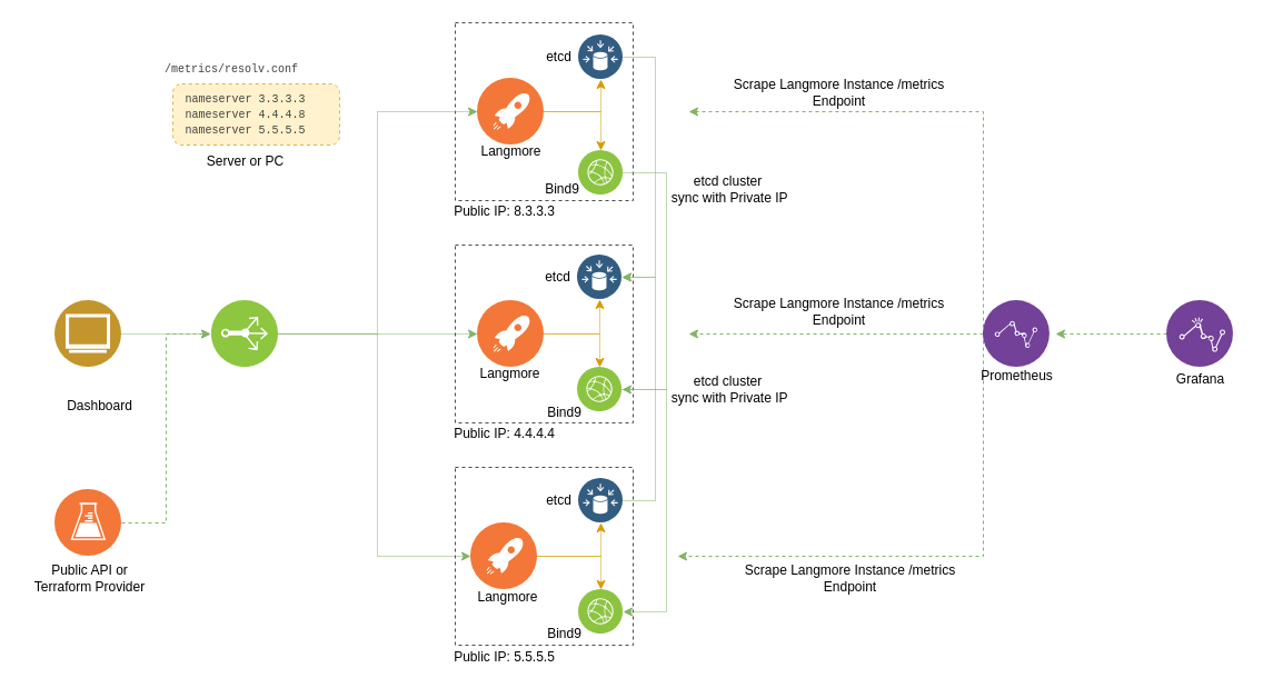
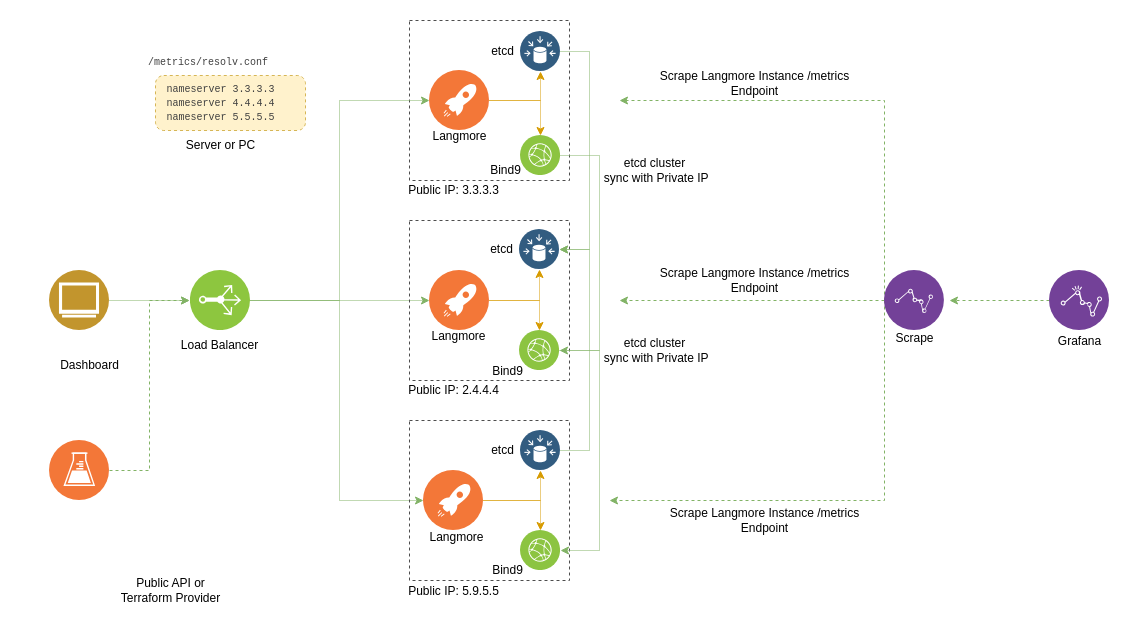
- <mxCell id="45" value="&lt;pre style=&quot;box-sizing: border-box; font-family: SFMono-Regular, Menlo, Monaco, Consolas, &amp;quot;Liberation Mono&amp;quot;, &amp;quot;Courier New&amp;quot;, Courier, monospace; margin-top: 0px; margin-bottom: 0px; padding: 12px; overflow: auto; line-height: 1.4; color: rgb(64, 64, 64); text-align: left;&quot;&gt;nameserver 3.3.3.3&lt;br&gt;nameserver 4.4.4.8&lt;br/&gt;nameserver 5.5.5.5&lt;/pre&gt;" style="text;html=1;align=center;verticalAlign=middle;resizable=0;points=[];autosize=1;strokeColor=none;fillColor=none;fontSize=10;" vertex="1" parent="1"><mxGeometry x="140" y="62.5" width="160" height="80" as="geometry" /></mxCell>
+ <mxCell id="45" value="&lt;pre style=&quot;box-sizing: border-box; font-family: SFMono-Regular, Menlo, Monaco, Consolas, &amp;quot;Liberation Mono&amp;quot;, &amp;quot;Courier New&amp;quot;, Courier, monospace; margin-top: 0px; margin-bottom: 0px; padding: 12px; overflow: auto; line-height: 1.4; color: rgb(64, 64, 64); text-align: left;&quot;&gt;nameserver 3.3.3.3&lt;br&gt;nameserver 4.4.4.4&lt;br/&gt;nameserver 5.5.5.5&lt;/pre&gt;" style="text;html=1;align=center;verticalAlign=middle;resizable=0;points=[];autosize=1;strokeColor=none;fillColor=none;fontSize=10;" vertex="1" parent="1"><mxGeometry x="140" y="62.5" width="160" height="80" as="geometry" /></mxCell>
- <mxCell id="25" value="Public IP: 8.3.3.3" style="text;html=1;align=center;verticalAlign=middle;resizable=0;points=[];autosize=1;strokeColor=none;fillColor=none;" vertex="1" parent="1"><mxGeometry x="398" y="175" width="110" height="30" as="geometry" /></mxCell>
+ <mxCell id="25" value="Public IP: 3.3.3.3" style="text;html=1;align=center;verticalAlign=middle;resizable=0;points=[];autosize=1;strokeColor=none;fillColor=none;" vertex="1" parent="1"><mxGeometry x="398" y="175" width="110" height="30" as="geometry" /></mxCell>
- <mxCell id="53" value="Prometheus" style="text;html=1;align=center;verticalAlign=middle;resizable=0;points=[];autosize=1;strokeColor=none;fillColor=none;fontSize=12;" vertex="1" parent="1"><mxGeometry x="869" y="323" width="90" height="30" as="geometry" /></mxCell>
+ <mxCell id="53" value="Scrape" style="text;html=1;align=center;verticalAlign=middle;resizable=0;points=[];autosize=1;strokeColor=none;fillColor=none;fontSize=12;" vertex="1" parent="1"><mxGeometry x="869" y="323" width="90" height="30" as="geometry" /></mxCell>
+ <mxCell id="17" value="Load Balancer" style="text;html=1;align=center;verticalAlign=middle;resizable=0;points=[];autosize=1;strokeColor=none;fillColor=none;" vertex="1" parent="1"><mxGeometry x="169" y="330" width="100" height="30" as="geometry" /></mxCell>
- <mxCell id="26" value="Public IP: 4.4.4.4" style="text;html=1;align=center;verticalAlign=middle;resizable=0;points=[];autosize=1;strokeColor=none;fillColor=none;" vertex="1" parent="1"><mxGeometry x="398" y="375" width="110" height="30" as="geometry" /></mxCell>
+ <mxCell id="26" value="Public IP: 2.4.4.4" style="text;html=1;align=center;verticalAlign=middle;resizable=0;points=[];autosize=1;strokeColor=none;fillColor=none;" vertex="1" parent="1"><mxGeometry x="398" y="375" width="110" height="30" as="geometry" /></mxCell>
- <mxCell id="62" value="Public API or&lt;br&gt;Terraform Provider" style="text;html=1;align=center;verticalAlign=middle;resizable=0;points=[];autosize=1;strokeColor=none;fillColor=none;fontSize=12;" vertex="1" parent="1"><mxGeometry x="20" y="500" width="120" height="40" as="geometry" /></mxCell>
+ <mxCell id="62" value="Public API or&lt;br&gt;Terraform Provider" style="text;html=1;align=center;verticalAlign=middle;resizable=0;points=[];autosize=1;strokeColor=none;fillColor=none;fontSize=12;" vertex="1" parent="1"><mxGeometry x="110" y="570" width="120" height="40" as="geometry" /></mxCell>
- <mxCell id="27" value="Public IP: 5.5.5.5" style="text;html=1;align=center;verticalAlign=middle;resizable=0;points=[];autosize=1;strokeColor=none;fillColor=none;" vertex="1" parent="1"><mxGeometry x="398" y="576" width="110" height="30" as="geometry" /></mxCell>
+ <mxCell id="27" value="Public IP: 5.9.5.5" style="text;html=1;align=center;verticalAlign=middle;resizable=0;points=[];autosize=1;strokeColor=none;fillColor=none;" vertex="1" parent="1"><mxGeometry x="398" y="576" width="110" height="30" as="geometry" /></mxCell>
